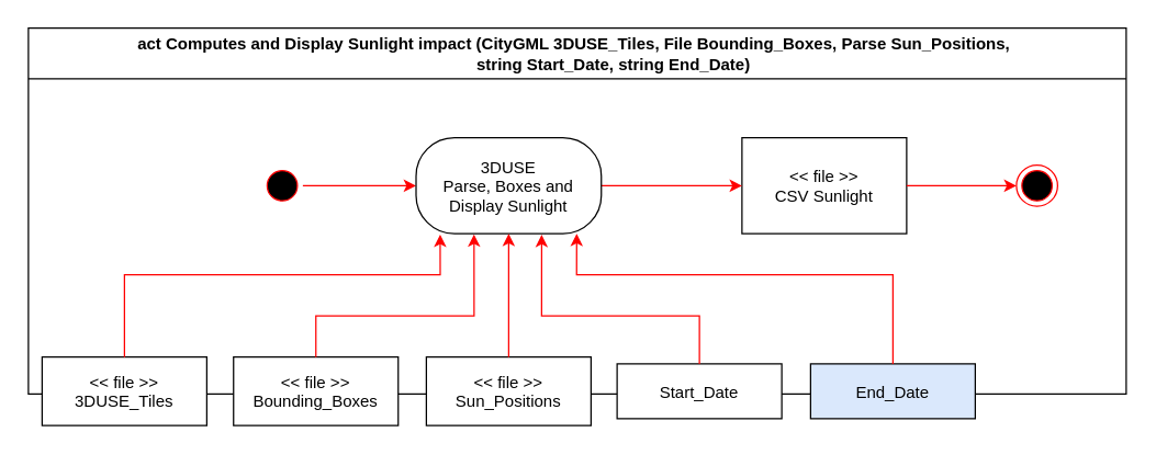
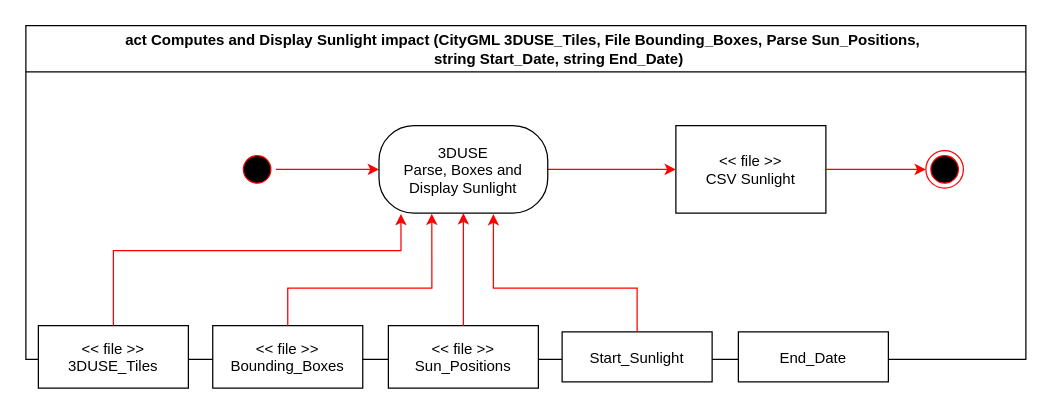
- <mxCell id="19" style="edgeStyle=orthogonalEdgeStyle;rounded=0;orthogonalLoop=1;jettySize=auto;html=1;strokeColor=#FF0000;exitX=0.5;exitY=0;exitDx=0;exitDy=0;entryX=0.867;entryY=1;entryDx=0;entryDy=0;entryPerimeter=0;" parent="2" source="7" target="14" edge="1"><mxGeometry relative="1" as="geometry"><mxPoint x="403.5" y="160" as="targetPoint" /><Array as="points"><mxPoint x="630.5" y="180" /><mxPoint x="399.5" y="180" /></Array><mxPoint x="509.5" y="260" as="sourcePoint" /></mxGeometry></mxCell>
- <mxCell id="7" value="End_Date" style="fillColor=#dae8fc;" parent="2" vertex="1"><mxGeometry x="570" y="245" width="120" height="40" as="geometry" /></mxCell>
+ <mxCell id="7" value="End_Date" style="" parent="2" vertex="1"><mxGeometry x="570" y="245" width="120" height="40" as="geometry" /></mxCell>
- <mxCell id="8" value="Start_Date" style="" parent="2" vertex="1"><mxGeometry x="429" y="245" width="120" height="40" as="geometry" /></mxCell>
+ <mxCell id="8" value="Start_Sunlight" style="" parent="2" vertex="1"><mxGeometry x="429" y="245" width="120" height="40" as="geometry" /></mxCell>
